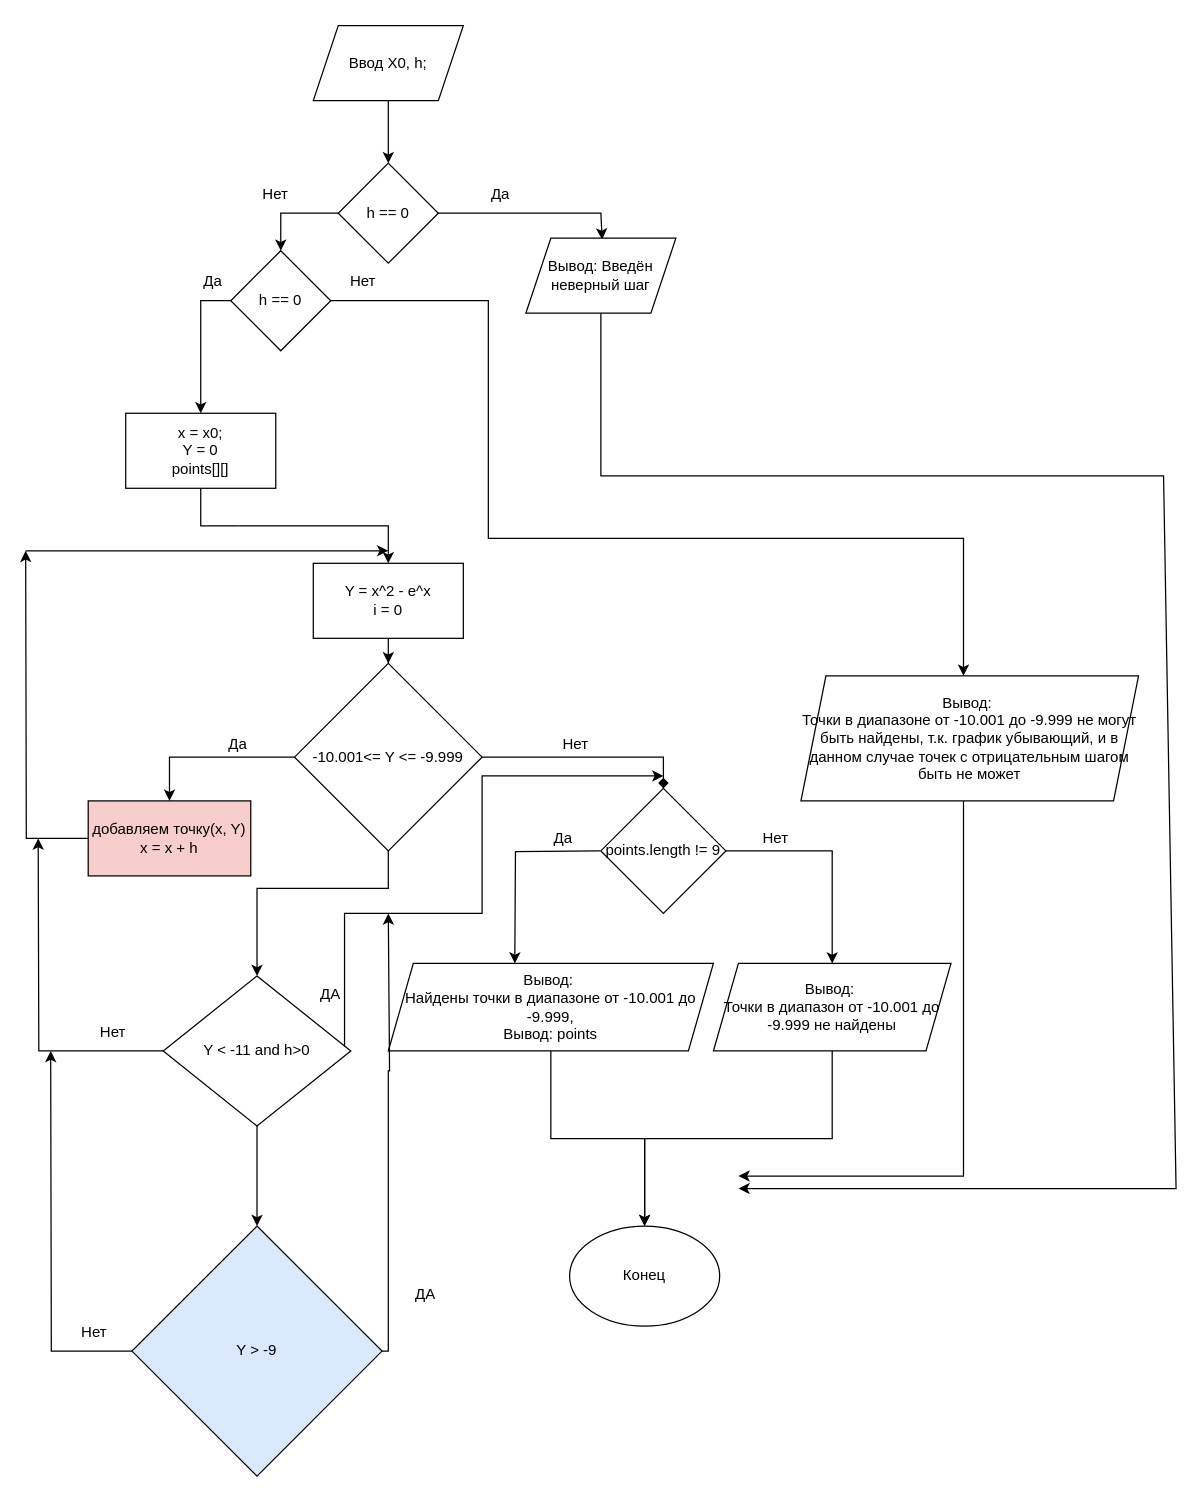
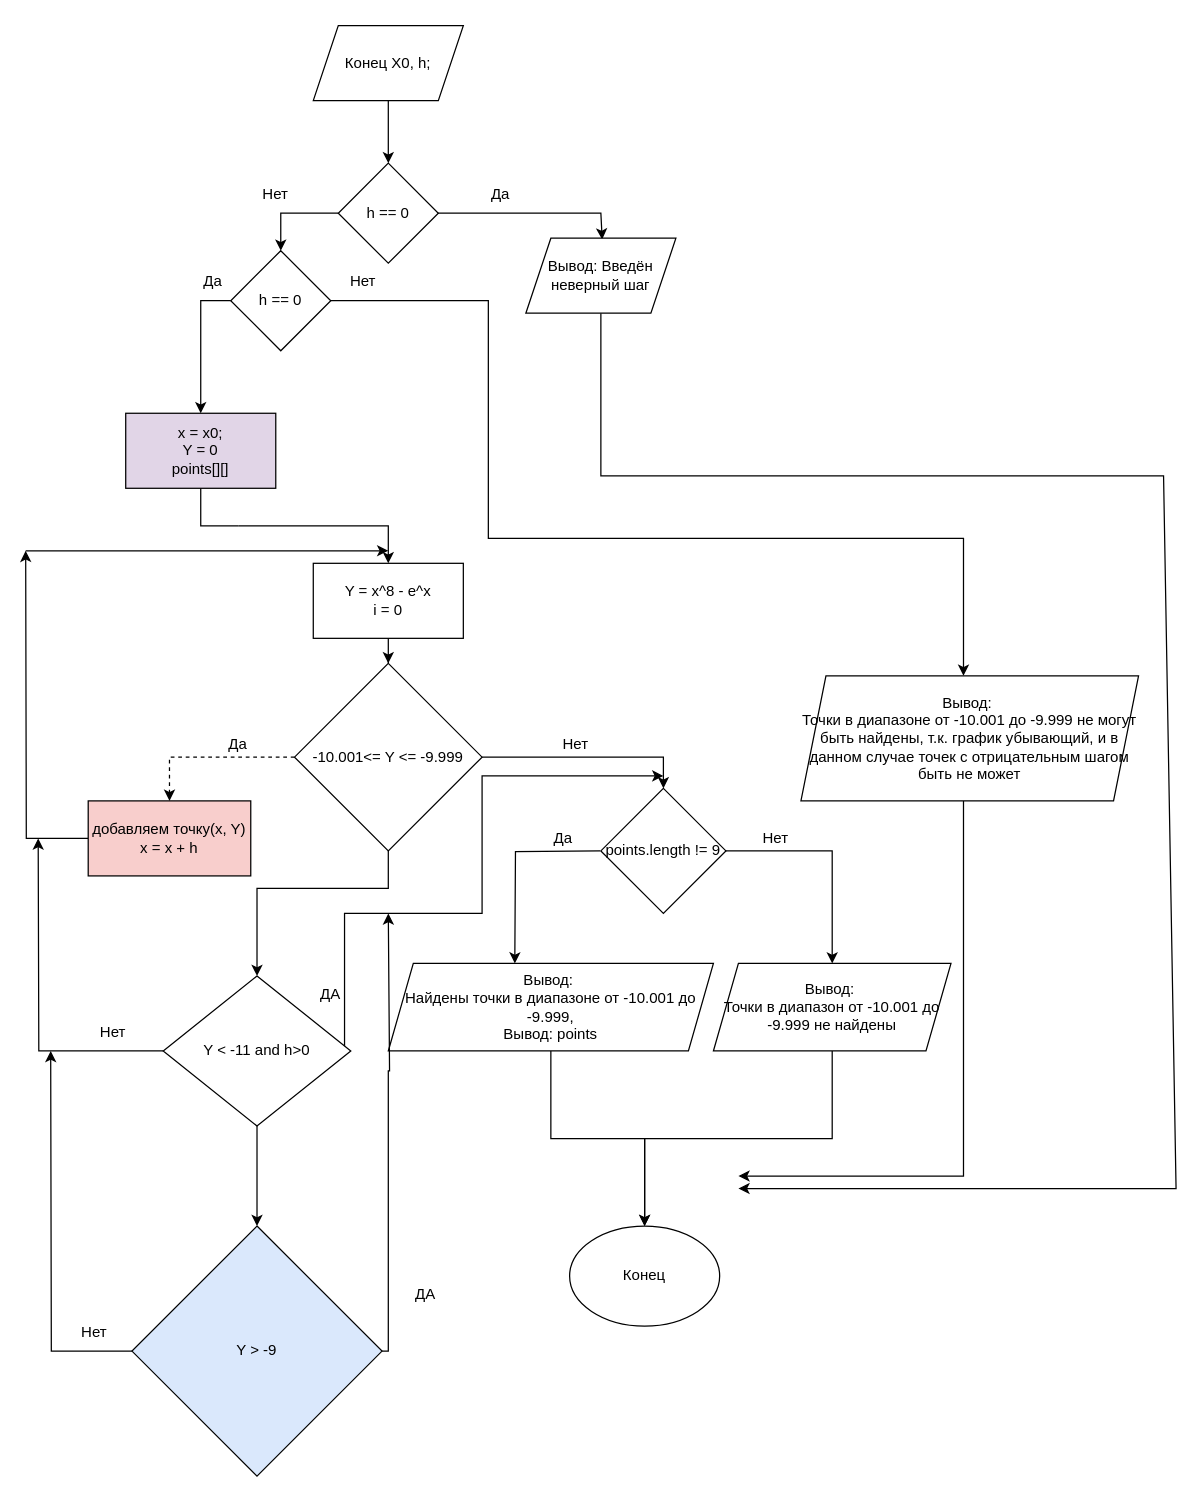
- <mxCell id="3" value="Ввод Х0,&amp;nbsp;&lt;span style=&quot;background-color: initial;&quot;&gt;h;&lt;/span&gt;" style="shape=parallelogram;perimeter=parallelogramPerimeter;whiteSpace=wrap;html=1;fixedSize=1;" parent="1" vertex="1"><mxGeometry x="250" y="20" width="120" height="60" as="geometry" /></mxCell>
+ <mxCell id="3" value="Конец Х0,&amp;nbsp;&lt;span style=&quot;background-color: initial;&quot;&gt;h;&lt;/span&gt;" style="shape=parallelogram;perimeter=parallelogramPerimeter;whiteSpace=wrap;html=1;fixedSize=1;" parent="1" vertex="1"><mxGeometry x="250" y="20" width="120" height="60" as="geometry" /></mxCell>
- <mxCell id="10" value="x = x0;&lt;div&gt;Y = 0&lt;/div&gt;&lt;div&gt;points[][]&lt;/div&gt;" style="rounded=0;whiteSpace=wrap;html=1;" parent="1" vertex="1"><mxGeometry x="100" y="330" width="120" height="60" as="geometry" /></mxCell>
+ <mxCell id="10" value="x = x0;&lt;div&gt;Y = 0&lt;/div&gt;&lt;div&gt;points[][]&lt;/div&gt;" style="rounded=0;whiteSpace=wrap;html=1;fillColor=#e1d5e7;" parent="1" vertex="1"><mxGeometry x="100" y="330" width="120" height="60" as="geometry" /></mxCell>
- <mxCell id="14" value="Y = x^2 - e^x&lt;div&gt;i = 0&lt;/div&gt;" style="rounded=0;whiteSpace=wrap;html=1;" parent="1" vertex="1"><mxGeometry x="250" y="450" width="120" height="60" as="geometry" /></mxCell>
+ <mxCell id="14" value="Y = x^8 - e^x&lt;div&gt;i = 0&lt;/div&gt;" style="rounded=0;whiteSpace=wrap;html=1;" parent="1" vertex="1"><mxGeometry x="250" y="450" width="120" height="60" as="geometry" /></mxCell>
- <mxCell id="16" style="edgeStyle=orthogonalEdgeStyle;rounded=0;orthogonalLoop=1;jettySize=auto;html=1;entryX=0.5;entryY=0;entryDx=0;entryDy=0;" parent="1" source="19" target="22" edge="1"><mxGeometry relative="1" as="geometry"><mxPoint x="120" y="605" as="targetPoint" /></mxGeometry></mxCell>
+ <mxCell id="16" style="edgeStyle=orthogonalEdgeStyle;rounded=0;orthogonalLoop=1;jettySize=auto;html=1;entryX=0.5;entryY=0;entryDx=0;entryDy=0;dashed=1;" parent="1" source="19" target="22" edge="1"><mxGeometry relative="1" as="geometry"><mxPoint x="120" y="605" as="targetPoint" /></mxGeometry></mxCell>
- <mxCell id="17" style="edgeStyle=orthogonalEdgeStyle;rounded=0;orthogonalLoop=1;jettySize=auto;html=1;entryX=0.5;entryY=0;entryDx=0;entryDy=0;endArrow=diamond;" parent="1" source="19" target="26" edge="1"><mxGeometry relative="1" as="geometry"><mxPoint x="530" y="605" as="targetPoint" /></mxGeometry></mxCell>
+ <mxCell id="17" style="edgeStyle=orthogonalEdgeStyle;rounded=0;orthogonalLoop=1;jettySize=auto;html=1;entryX=0.5;entryY=0;entryDx=0;entryDy=0;" parent="1" source="19" target="26" edge="1"><mxGeometry relative="1" as="geometry"><mxPoint x="530" y="605" as="targetPoint" /></mxGeometry></mxCell>
